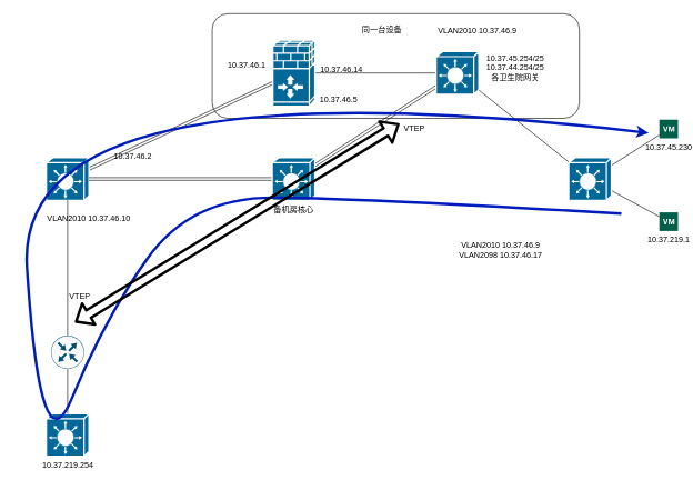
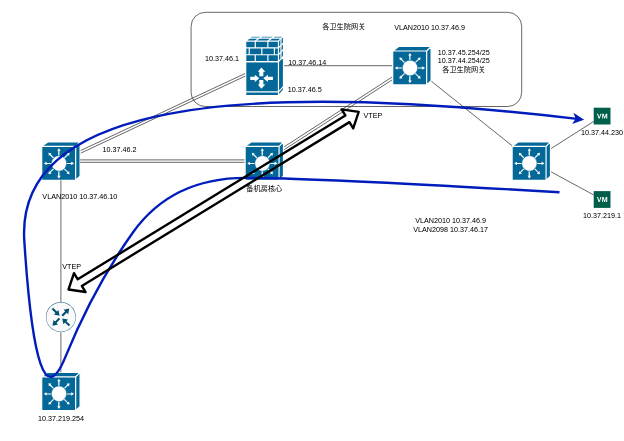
- <mxCell id="30" value="同一台设备" style="text;html=1;strokeColor=none;fillColor=none;align=center;verticalAlign=middle;whiteSpace=wrap;rounded=0;" parent="1" vertex="1"><mxGeometry x="529" y="34" width="88" height="20" as="geometry" /></mxCell>
+ <mxCell id="30" value="各卫生院网关" style="text;html=1;strokeColor=none;fillColor=none;align=center;verticalAlign=middle;whiteSpace=wrap;rounded=0;" parent="1" vertex="1"><mxGeometry x="529" y="34" width="88" height="20" as="geometry" /></mxCell>
- <mxCell id="24" value="10.37.45.230" style="pointerEvents=1;shadow=0;dashed=0;html=1;strokeColor=none;fillColor=#005F4B;labelPosition=center;verticalLabelPosition=bottom;verticalAlign=top;align=center;outlineConnect=0;shape=mxgraph.veeam2.virtual_machine;" parent="1" vertex="1"><mxGeometry x="989" y="179" width="28.0" height="28.0" as="geometry" /></mxCell>
+ <mxCell id="24" value="10.37.44.230" style="pointerEvents=1;shadow=0;dashed=0;html=1;strokeColor=none;fillColor=#005F4B;labelPosition=center;verticalLabelPosition=bottom;verticalAlign=top;align=center;outlineConnect=0;shape=mxgraph.veeam2.virtual_machine;" parent="1" vertex="1"><mxGeometry x="989" y="179" width="28.0" height="28.0" as="geometry" /></mxCell>
- <mxCell id="12" value="10.37.46.2" style="text;html=1;strokeColor=none;fillColor=none;align=center;verticalAlign=middle;whiteSpace=wrap;rounded=0;" parent="1" vertex="1"><mxGeometry x="159" y="224" width="80" height="20" as="geometry" /></mxCell>
+ <mxCell id="12" value="10.37.46.2" style="text;html=1;strokeColor=none;fillColor=none;align=center;verticalAlign=middle;whiteSpace=wrap;rounded=0;" parent="1" vertex="1"><mxGeometry x="159" y="239" width="80" height="20" as="geometry" /></mxCell>
